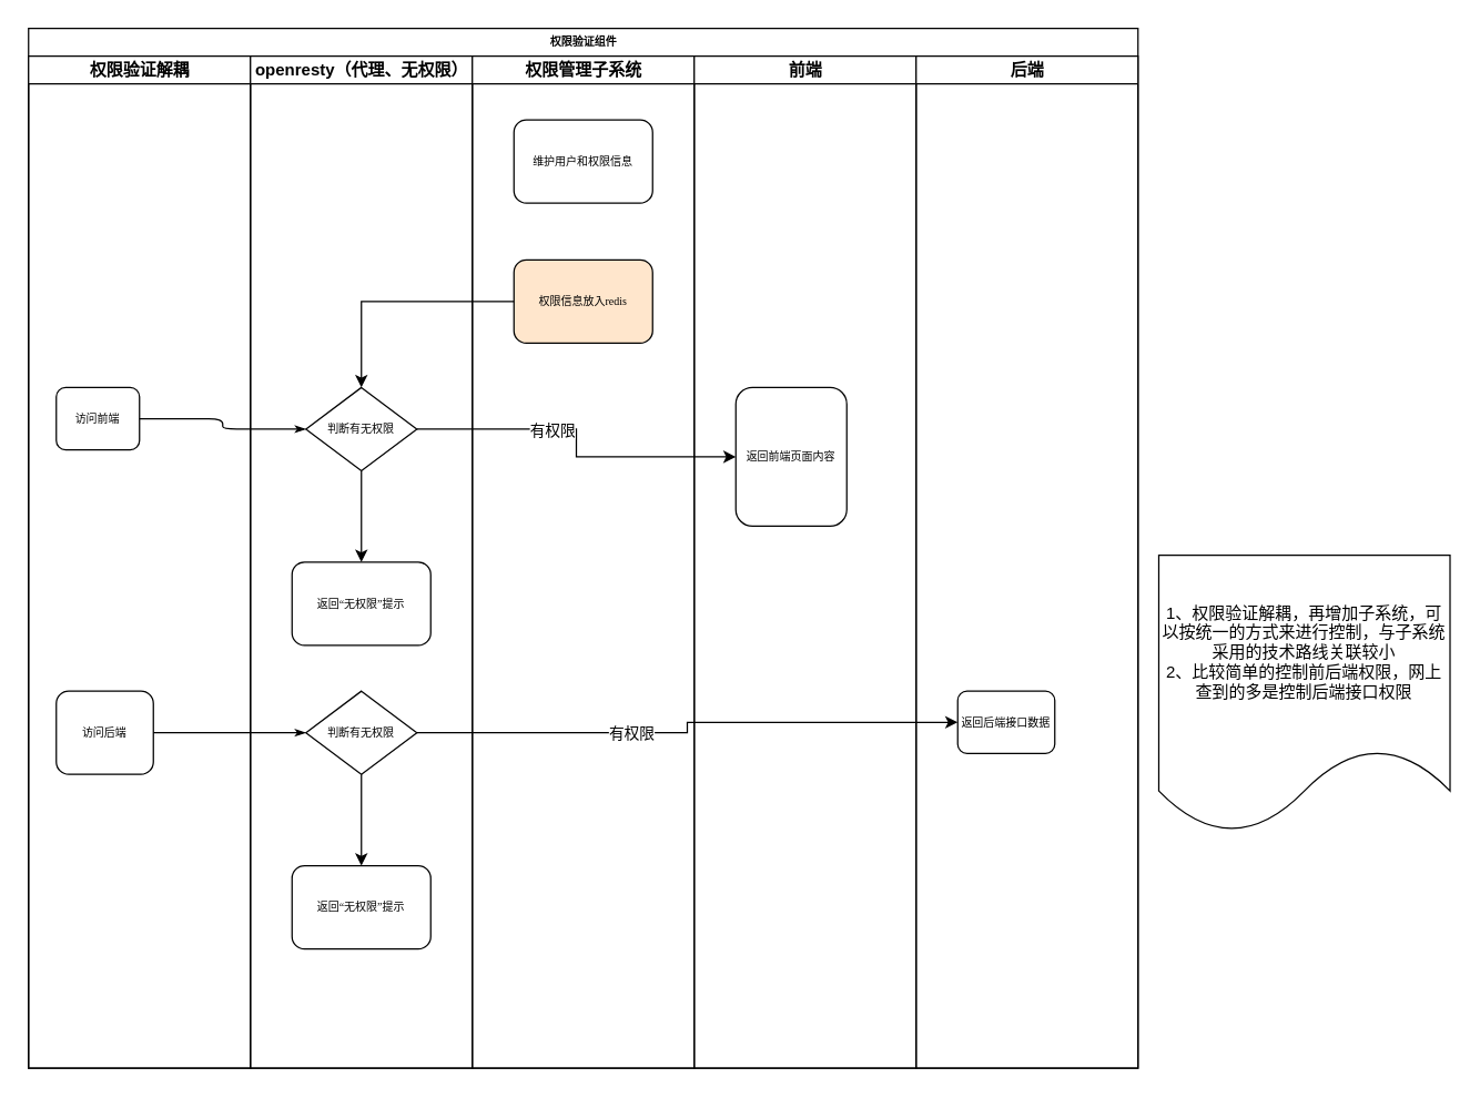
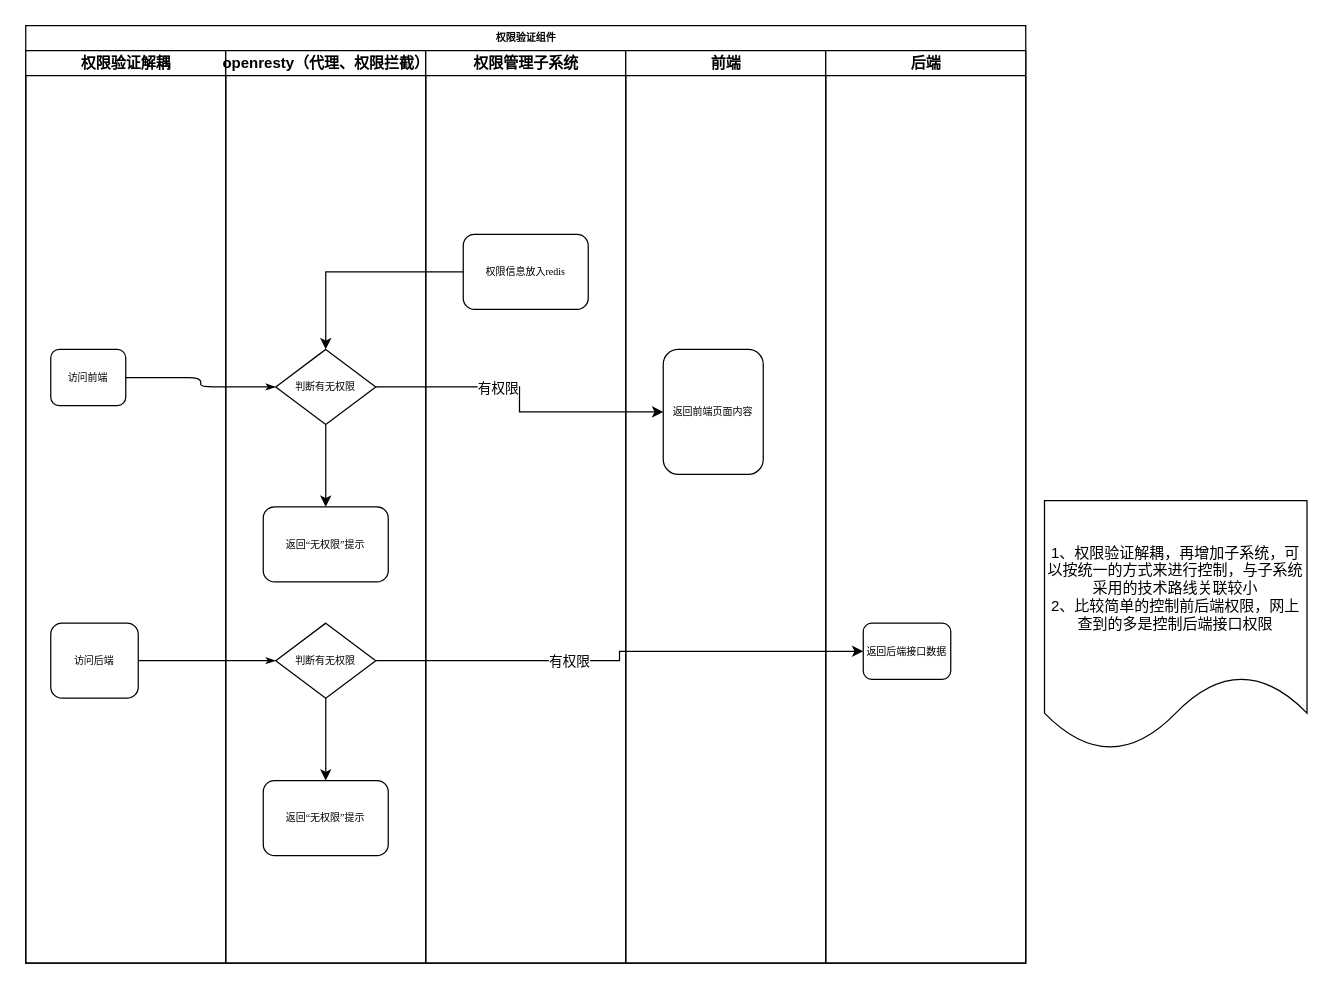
- <mxCell id="6" value="openresty（代理、无权限）" style="swimlane;html=1;startSize=20;" parent="2" vertex="1"><mxGeometry x="160" y="20" width="160" height="730" as="geometry" /></mxCell>
+ <mxCell id="6" value="openresty（代理、权限拦截）" style="swimlane;html=1;startSize=20;" parent="2" vertex="1"><mxGeometry x="160" y="20" width="160" height="730" as="geometry" /></mxCell>
- <mxCell id="11" value="维护用户和权限信息" style="rounded=1;whiteSpace=wrap;html=1;shadow=0;labelBackgroundColor=none;strokeWidth=1;fontFamily=Verdana;fontSize=8;align=center;" parent="10" vertex="1"><mxGeometry x="30" y="46" width="100" height="60" as="geometry" /></mxCell>
- <mxCell id="12" value="权限信息放入redis" style="rounded=1;whiteSpace=wrap;html=1;shadow=0;labelBackgroundColor=none;strokeWidth=1;fontFamily=Verdana;fontSize=8;align=center;fillColor=#ffe6cc;" vertex="1" parent="10"><mxGeometry x="30" y="147" width="100" height="60" as="geometry" /></mxCell>
+ <mxCell id="12" value="权限信息放入redis" style="rounded=1;whiteSpace=wrap;html=1;shadow=0;labelBackgroundColor=none;strokeWidth=1;fontFamily=Verdana;fontSize=8;align=center;" vertex="1" parent="10"><mxGeometry x="30" y="147" width="100" height="60" as="geometry" /></mxCell>
